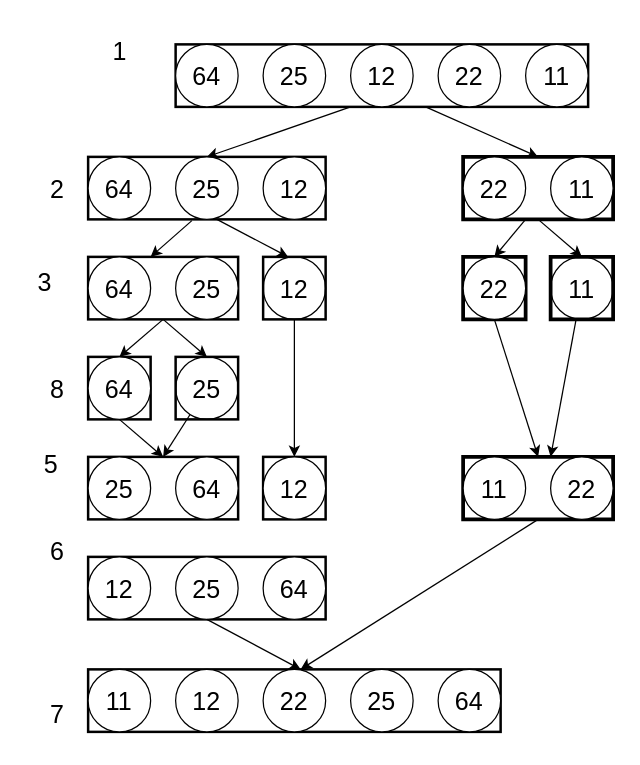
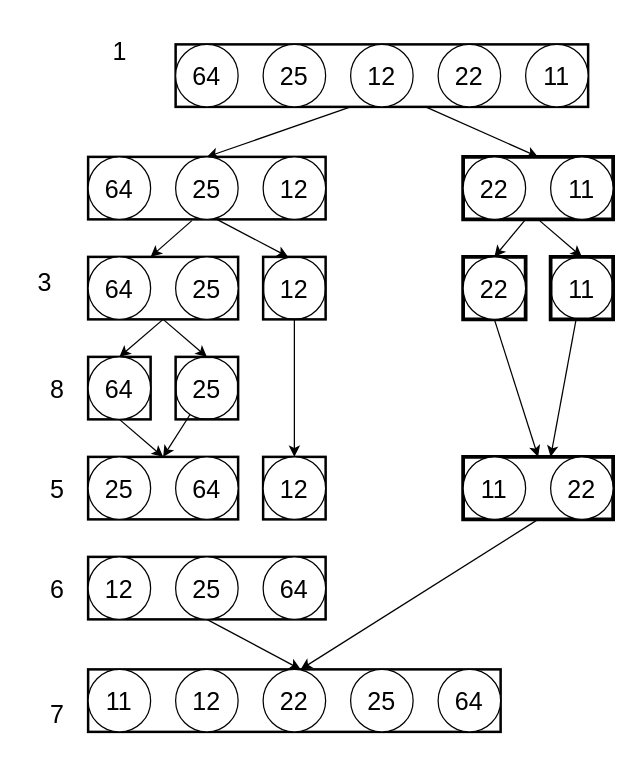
- <mxCell id="4" value="2" style="text;html=1;align=center;verticalAlign=middle;resizable=0;points=[];autosize=1;strokeColor=none;fillColor=none;fontSize=20;" vertex="1" parent="1"><mxGeometry x="30" y="130" width="30" height="40" as="geometry" /></mxCell>
- <mxCell id="46" value="5" style="text;html=1;align=center;verticalAlign=middle;resizable=0;points=[];autosize=1;strokeColor=none;fillColor=none;fontSize=20;" vertex="1" parent="1"><mxGeometry x="25" y="350" width="30" height="40" as="geometry" /></mxCell>
+ <mxCell id="46" value="5" style="text;html=1;align=center;verticalAlign=middle;resizable=0;points=[];autosize=1;strokeColor=none;fillColor=none;fontSize=20;" vertex="1" parent="1"><mxGeometry x="30" y="370" width="30" height="40" as="geometry" /></mxCell>
- <mxCell id="60" value="6" style="text;html=1;align=center;verticalAlign=middle;resizable=0;points=[];autosize=1;strokeColor=none;fillColor=none;fontSize=20;" vertex="1" parent="1"><mxGeometry x="30" y="420" width="30" height="40" as="geometry" /></mxCell>
+ <mxCell id="60" value="6" style="text;html=1;align=center;verticalAlign=middle;resizable=0;points=[];autosize=1;strokeColor=none;fillColor=none;fontSize=20;" vertex="1" parent="1"><mxGeometry x="30" y="450" width="30" height="40" as="geometry" /></mxCell>
